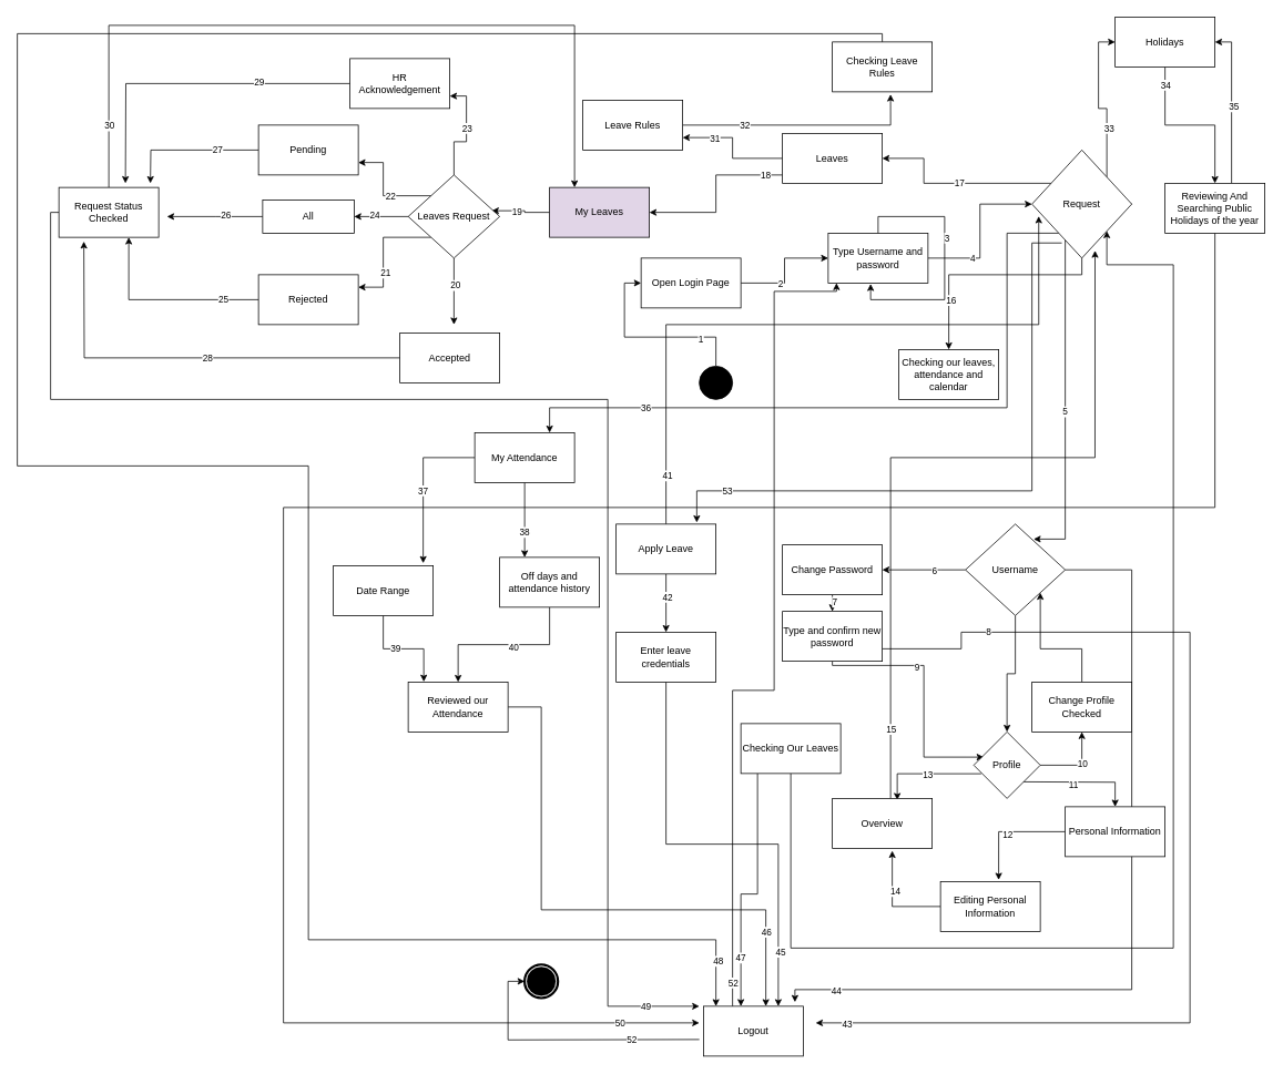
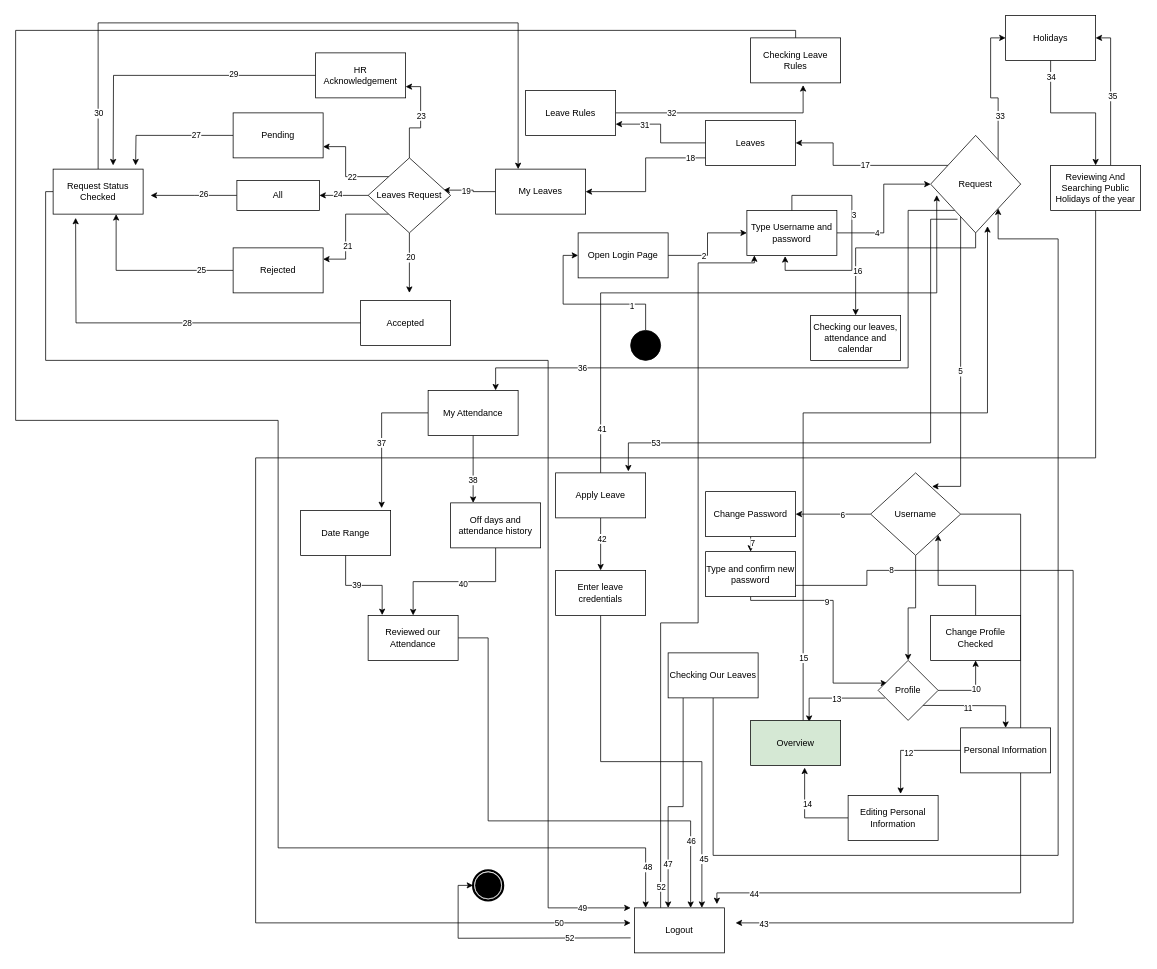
- <mxCell id="82" value="My Leaves" style="whiteSpace=wrap;html=1;fillColor=#e1d5e7;" vertex="1" parent="1"><mxGeometry x="660" y="225" width="120" height="60" as="geometry" /></mxCell>
+ <mxCell id="82" value="My Leaves" style="whiteSpace=wrap;html=1;" vertex="1" parent="1"><mxGeometry x="660" y="225" width="120" height="60" as="geometry" /></mxCell>
- <mxCell id="36" value="Overview" style="whiteSpace=wrap;html=1;" vertex="1" parent="1"><mxGeometry x="1000" y="960" width="120" height="60" as="geometry" /></mxCell>
+ <mxCell id="36" value="Overview" style="whiteSpace=wrap;html=1;fillColor=#d5e8d4;" vertex="1" parent="1"><mxGeometry x="1000" y="960" width="120" height="60" as="geometry" /></mxCell>
